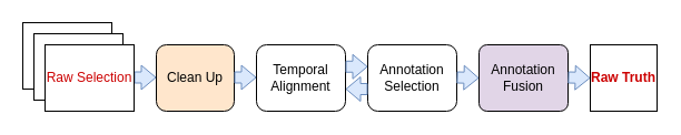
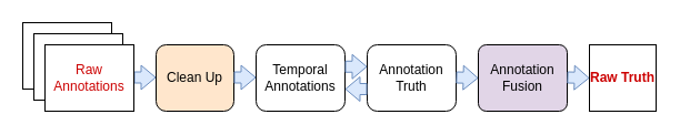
- <mxCell id="13" value="&lt;font color=&quot;#cc0000&quot;&gt;Raw Selection&lt;/font&gt;" style="rounded=0;whiteSpace=wrap;html=1;" parent="1" vertex="1"><mxGeometry x="40" y="40" width="80" height="60" as="geometry" /></mxCell>
+ <mxCell id="13" value="&lt;font color=&quot;#cc0000&quot;&gt;Raw Annotations&lt;/font&gt;" style="rounded=0;whiteSpace=wrap;html=1;" parent="1" vertex="1"><mxGeometry x="40" y="40" width="80" height="60" as="geometry" /></mxCell>
- <mxCell id="7" value="Temporal Alignment" style="rounded=1;whiteSpace=wrap;html=1;" parent="1" vertex="1"><mxGeometry x="230" y="40" width="80" height="60" as="geometry" /></mxCell>
+ <mxCell id="7" value="Temporal Annotations" style="rounded=1;whiteSpace=wrap;html=1;" parent="1" vertex="1"><mxGeometry x="230" y="40" width="80" height="60" as="geometry" /></mxCell>
- <mxCell id="11" value="&lt;div&gt;Annotation Selection&lt;/div&gt;" style="rounded=1;whiteSpace=wrap;html=1;" parent="1" vertex="1"><mxGeometry x="330" y="40" width="80" height="60" as="geometry" /></mxCell>
+ <mxCell id="11" value="&lt;div&gt;Annotation Truth&lt;/div&gt;" style="rounded=1;whiteSpace=wrap;html=1;" parent="1" vertex="1"><mxGeometry x="330" y="40" width="80" height="60" as="geometry" /></mxCell>
